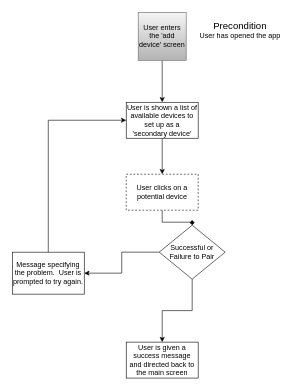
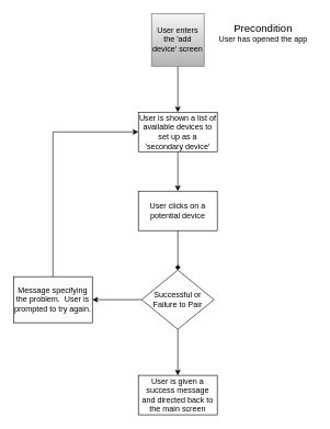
- <mxCell id="8" value="User clicks on a potential device" style="rounded=0;whiteSpace=wrap;html=1;dashed=1;" parent="1" vertex="1"><mxGeometry x="210" y="290" width="120" height="60" as="geometry" /></mxCell>
+ <mxCell id="8" value="User clicks on a potential device" style="rounded=0;whiteSpace=wrap;html=1;" parent="1" vertex="1"><mxGeometry x="210" y="290" width="120" height="60" as="geometry" /></mxCell>
- <mxCell id="11" value="Successful or Failure to Pair" style="rhombus;whiteSpace=wrap;html=1;" parent="1" vertex="1"><mxGeometry x="265" y="375" width="110" height="90" as="geometry" /></mxCell>
+ <mxCell id="11" value="Successful or Failure to Pair" style="rhombus;whiteSpace=wrap;html=1;" parent="1" vertex="1"><mxGeometry x="215" y="410" width="110" height="90" as="geometry" /></mxCell>
